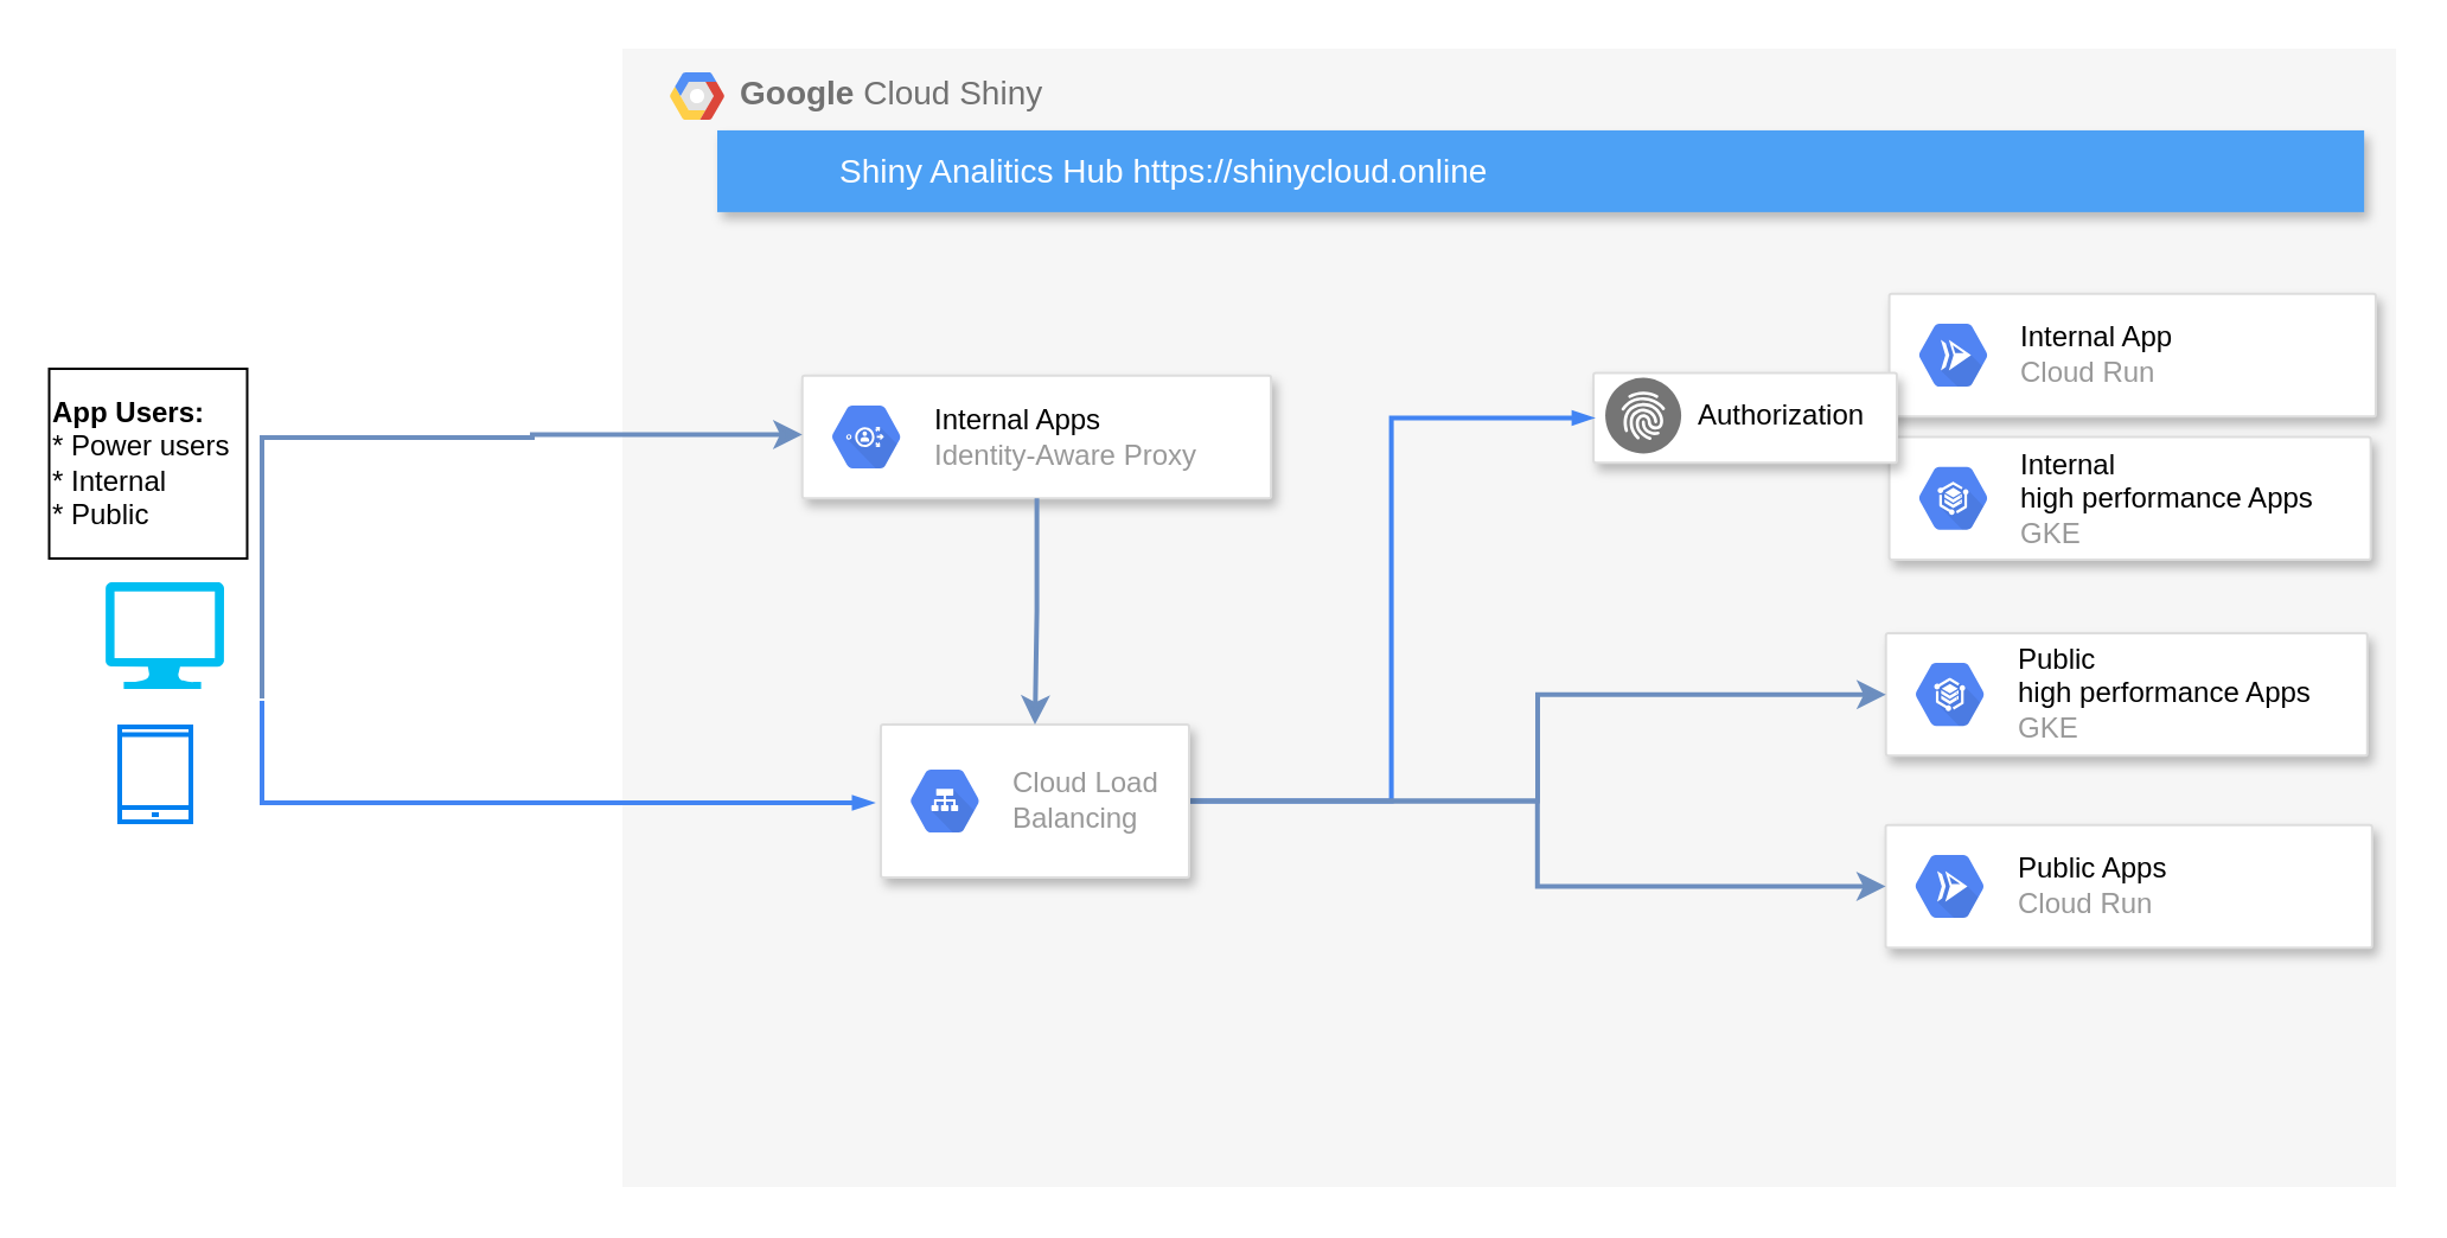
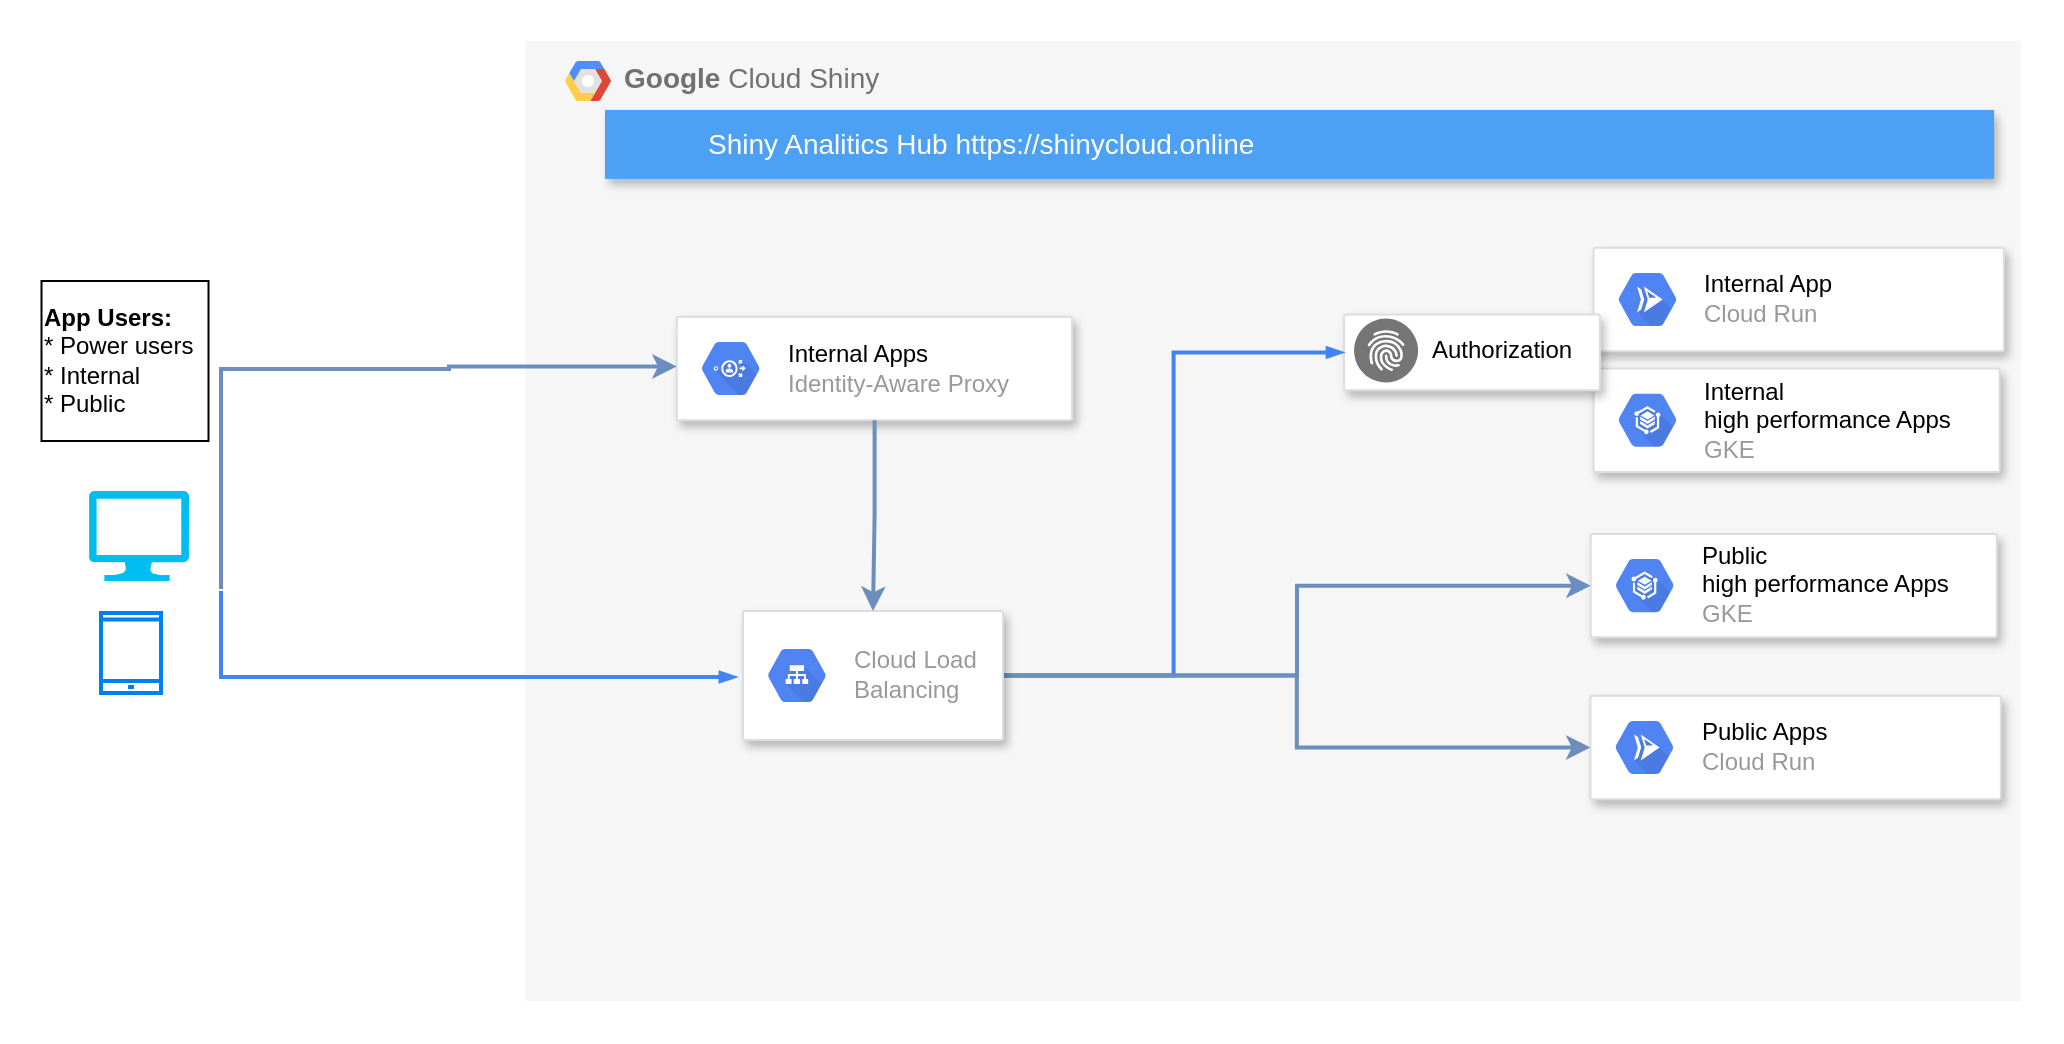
- <mxCell id="27" value="&lt;b&gt;App Users:&lt;/b&gt;&lt;br&gt;* Power users&lt;br&gt;* Internal&lt;br&gt;* Public" style="whiteSpace=wrap;html=1;align=left;" vertex="1" parent="1"><mxGeometry x="20.25" y="155" width="83.5" height="80" as="geometry" /></mxCell>
+ <mxCell id="27" value="&lt;b&gt;App Users:&lt;/b&gt;&lt;br&gt;* Power users&lt;br&gt;* Internal&lt;br&gt;* Public" style="whiteSpace=wrap;html=1;align=left;" vertex="1" parent="1"><mxGeometry x="20.25" y="140" width="83.5" height="80" as="geometry" /></mxCell>
